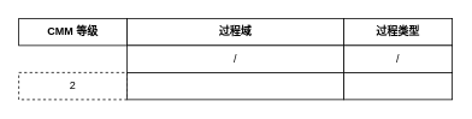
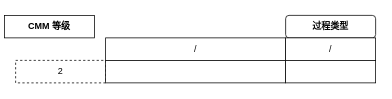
- <mxCell id="2" value="CMM 等级" style="rounded=0;whiteSpace=wrap;html=1;fontStyle=1" vertex="1" parent="1"><mxGeometry x="20" y="20" width="120" height="30" as="geometry" /></mxCell>
+ <mxCell id="2" value="CMM 等级" style="rounded=0;whiteSpace=wrap;html=1;fontStyle=1" vertex="1" parent="1"><mxGeometry x="5" y="20" width="120" height="30" as="geometry" /></mxCell>
- <mxCell id="3" value="过程域" style="rounded=0;whiteSpace=wrap;html=1;fontStyle=1" vertex="1" parent="1"><mxGeometry x="140" y="20" width="240" height="30" as="geometry" /></mxCell>
- <mxCell id="4" value="过程类型" style="rounded=0;whiteSpace=wrap;html=1;fontStyle=1" vertex="1" parent="1"><mxGeometry x="380" y="20" width="120" height="30" as="geometry" /></mxCell>
+ <mxCell id="4" value="过程类型" style="whiteSpace=wrap;html=1;fontStyle=1;rounded=1;" vertex="1" parent="1"><mxGeometry x="380" y="20" width="120" height="30" as="geometry" /></mxCell>
